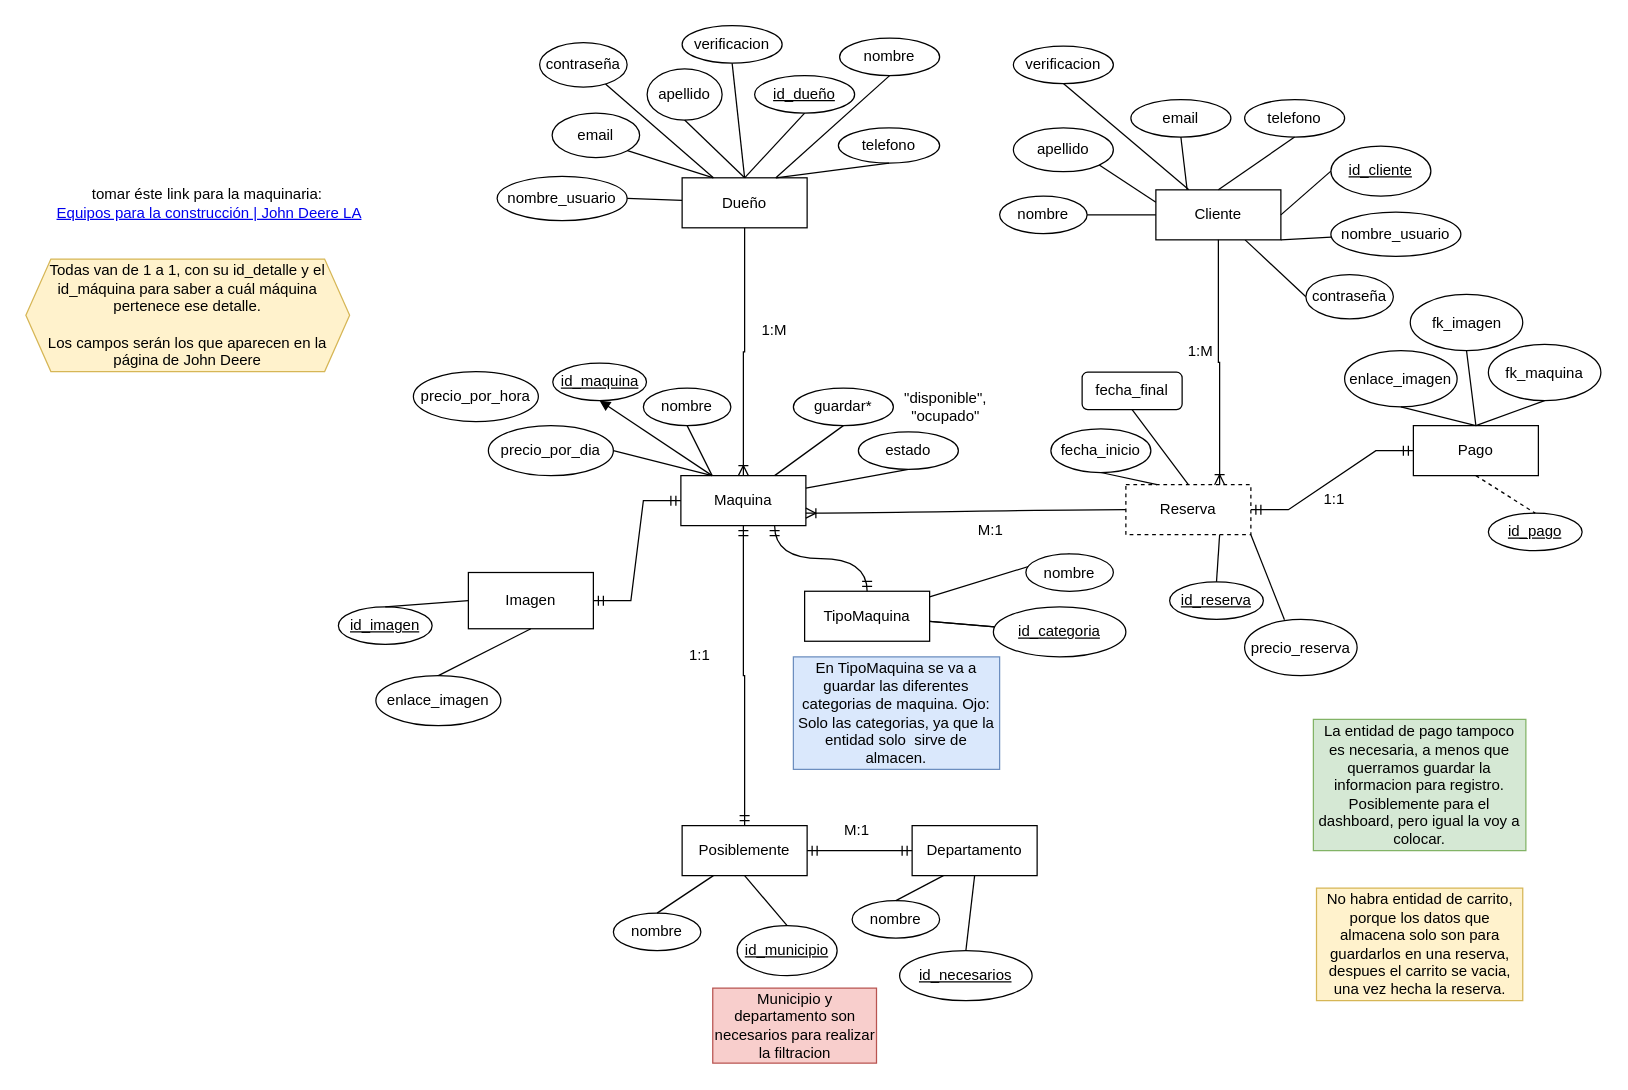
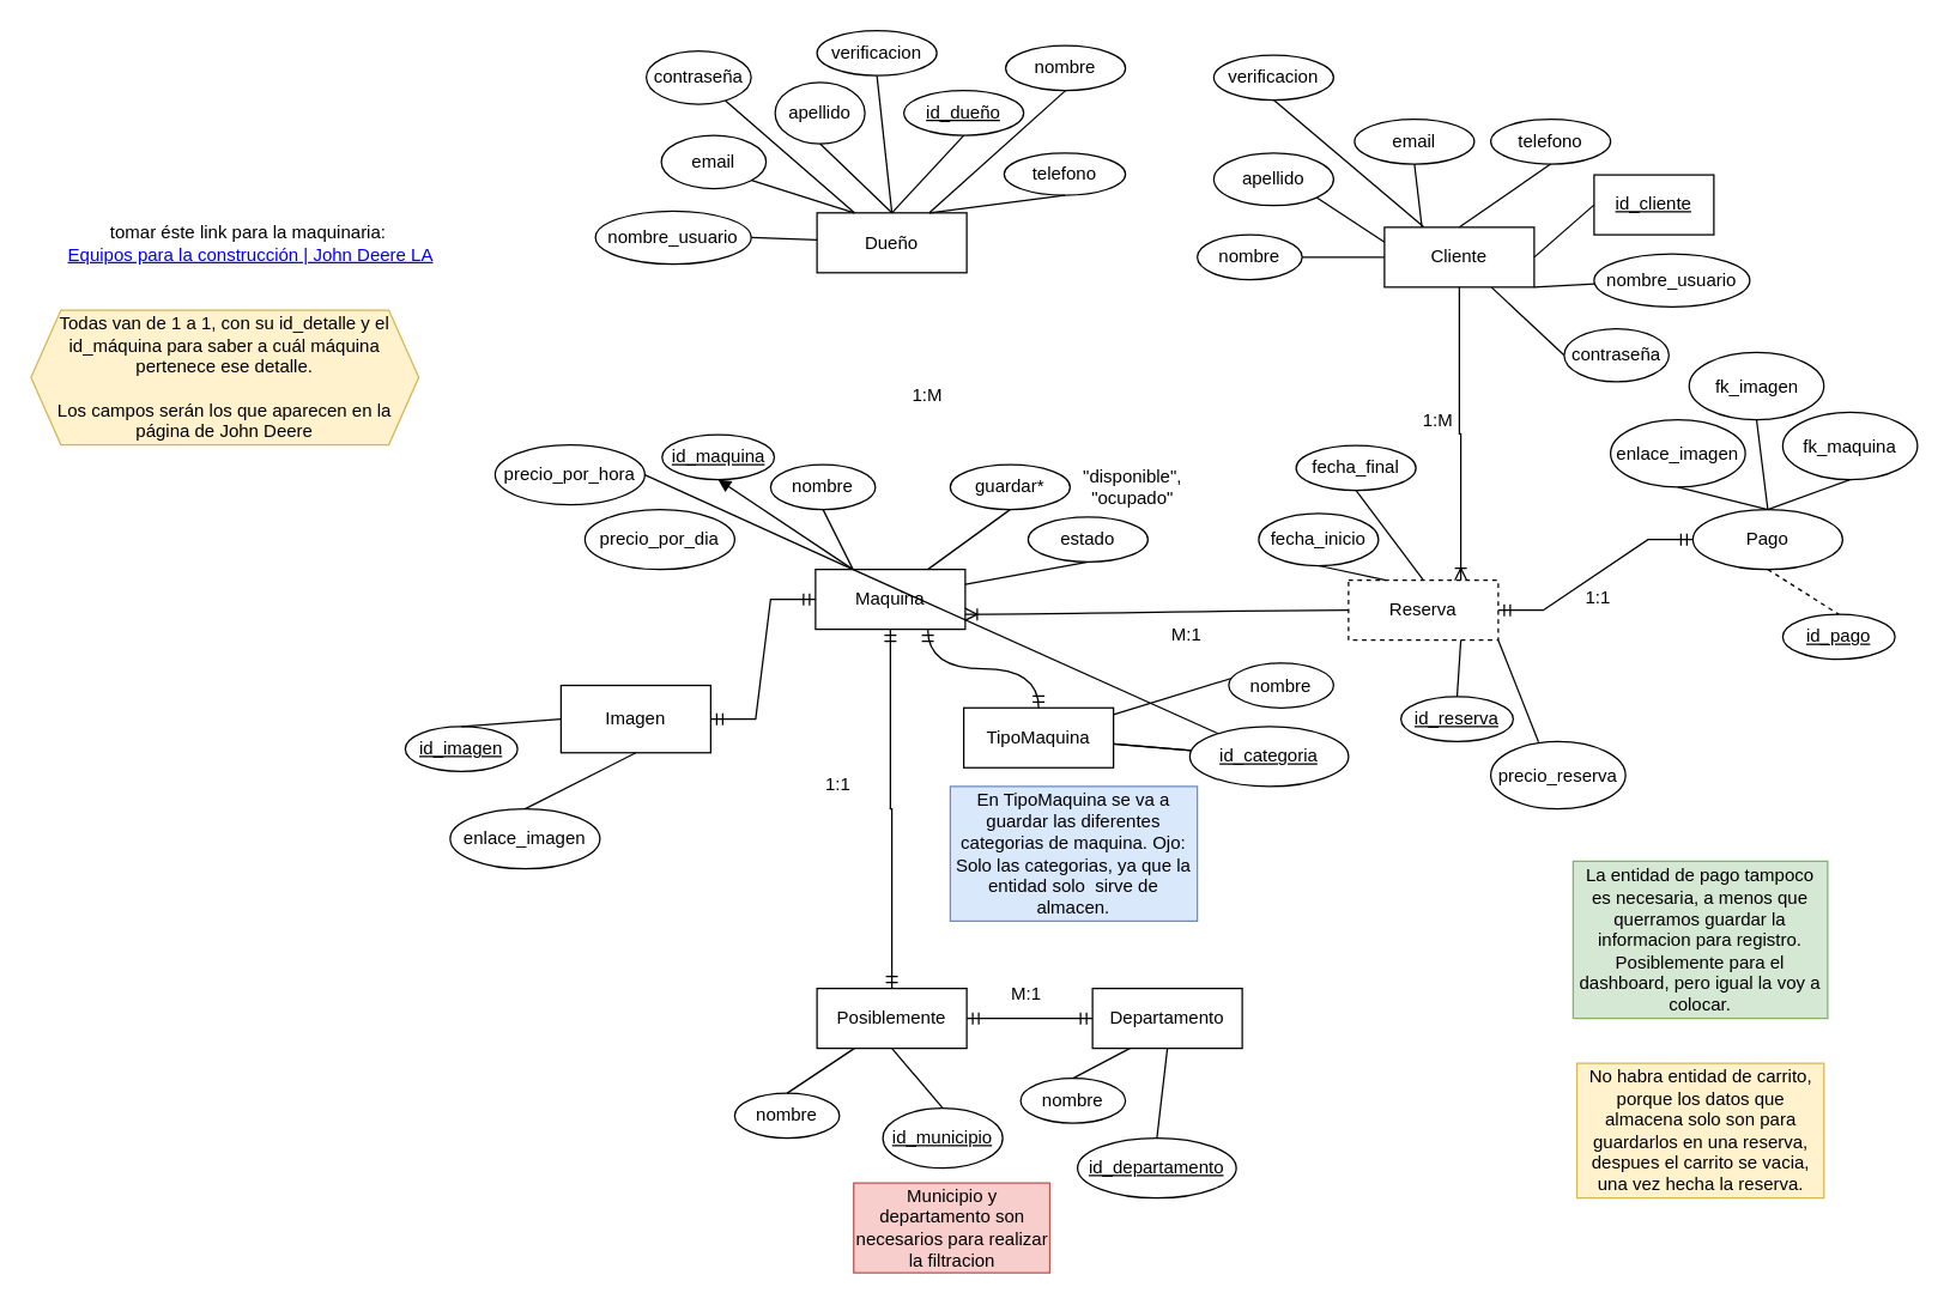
- <mxCell id="16" value="id_cliente" style="ellipse;whiteSpace=wrap;html=1;align=center;fontStyle=4;" parent="1" vertex="1"><mxGeometry x="1064" y="116.38" width="80" height="40" as="geometry" /></mxCell>
+ <mxCell id="16" value="id_cliente" style="whiteSpace=wrap;html=1;align=center;fontStyle=4;rounded=0;" parent="1" vertex="1"><mxGeometry x="1064" y="116.38" width="80" height="40" as="geometry" /></mxCell>
- <mxCell id="45" value="" style="edgeStyle=orthogonalEdgeStyle;fontSize=12;html=1;endArrow=ERoneToMany;rounded=0;exitX=0.5;exitY=1;exitDx=0;exitDy=0;entryX=0.5;entryY=0;entryDx=0;entryDy=0;" parent="1" source="4" target="8" edge="1"><mxGeometry width="100" height="100" relative="1" as="geometry"><mxPoint x="660" y="350" as="sourcePoint" /><mxPoint x="760" y="250" as="targetPoint" /></mxGeometry></mxCell>
- <mxCell id="32" value="fecha_final" style="whiteSpace=wrap;html=1;align=center;rounded=1;" parent="1" vertex="1"><mxGeometry x="865" y="297.25" width="80" height="30" as="geometry" /></mxCell>
+ <mxCell id="32" value="fecha_final" style="ellipse;whiteSpace=wrap;html=1;align=center;" parent="1" vertex="1"><mxGeometry x="865" y="297.25" width="80" height="30" as="geometry" /></mxCell>
+ <mxCell id="97" value="" style="endArrow=none;html=1;rounded=0;entryX=1;entryY=0.5;entryDx=0;entryDy=0;exitX=0.25;exitY=0;exitDx=0;exitDy=0;" edge="1" parent="1" source="8" target="96"><mxGeometry relative="1" as="geometry"><mxPoint x="579" y="390" as="sourcePoint" /><mxPoint x="500" y="370" as="targetPoint" /></mxGeometry></mxCell>
- <mxCell id="100" value="Pago" style="whiteSpace=wrap;html=1;align=center;" vertex="1" parent="1"><mxGeometry x="1130" y="340" width="100" height="40" as="geometry" /></mxCell>
+ <mxCell id="100" value="Pago" style="ellipse;whiteSpace=wrap;html=1;align=center;" vertex="1" parent="1"><mxGeometry x="1130" y="340" width="100" height="40" as="geometry" /></mxCell>
- <mxCell id="42" value="" style="endArrow=none;html=1;rounded=0;entryX=1;entryY=0.5;entryDx=0;entryDy=0;exitX=0.25;exitY=0;exitDx=0;exitDy=0;" parent="1" source="8" target="23" edge="1"><mxGeometry relative="1" as="geometry"><mxPoint x="579" y="375" as="sourcePoint" /><mxPoint x="549.016" y="360.491" as="targetPoint" /></mxGeometry></mxCell>
+ <mxCell id="42" value="" style="endArrow=none;html=1;rounded=0;exitX=0.25;exitY=0;exitDx=0;exitDy=0;" parent="1" source="8" target="73" edge="1"><mxGeometry relative="1" as="geometry"><mxPoint x="579" y="375" as="sourcePoint" /><mxPoint x="549.016" y="360.491" as="targetPoint" /></mxGeometry></mxCell>
- <mxCell id="29" value="id_necesarios" style="ellipse;whiteSpace=wrap;html=1;align=center;fontStyle=4;" parent="1" vertex="1"><mxGeometry x="719" y="760" width="106" height="40" as="geometry" /></mxCell>
+ <mxCell id="29" value="id_departamento" style="ellipse;whiteSpace=wrap;html=1;align=center;fontStyle=4;" parent="1" vertex="1"><mxGeometry x="719" y="760" width="106" height="40" as="geometry" /></mxCell>
